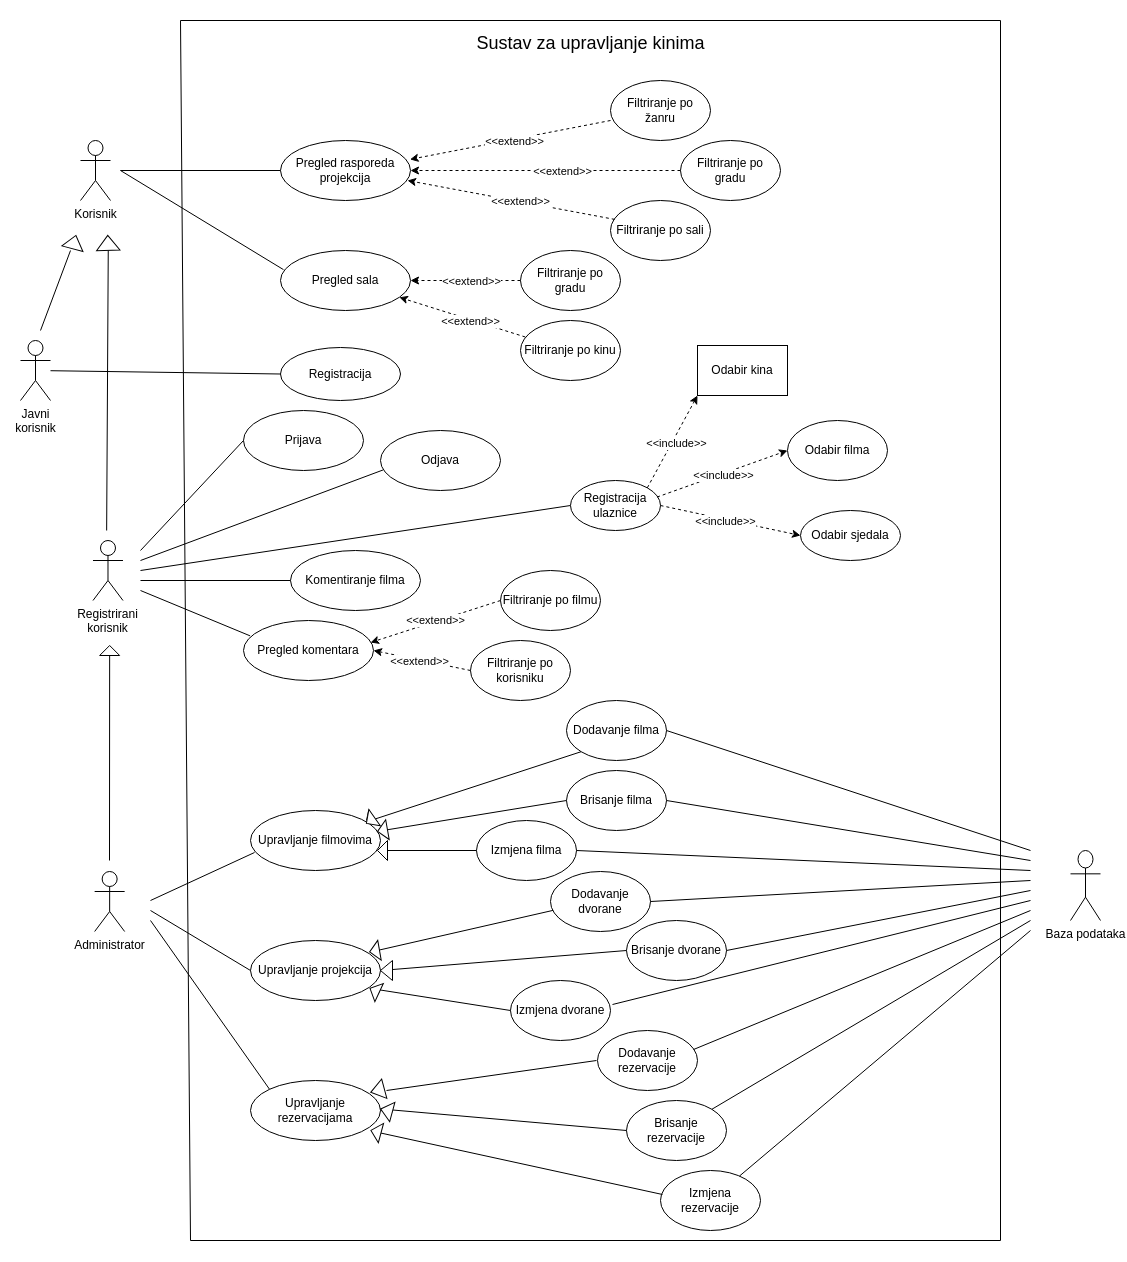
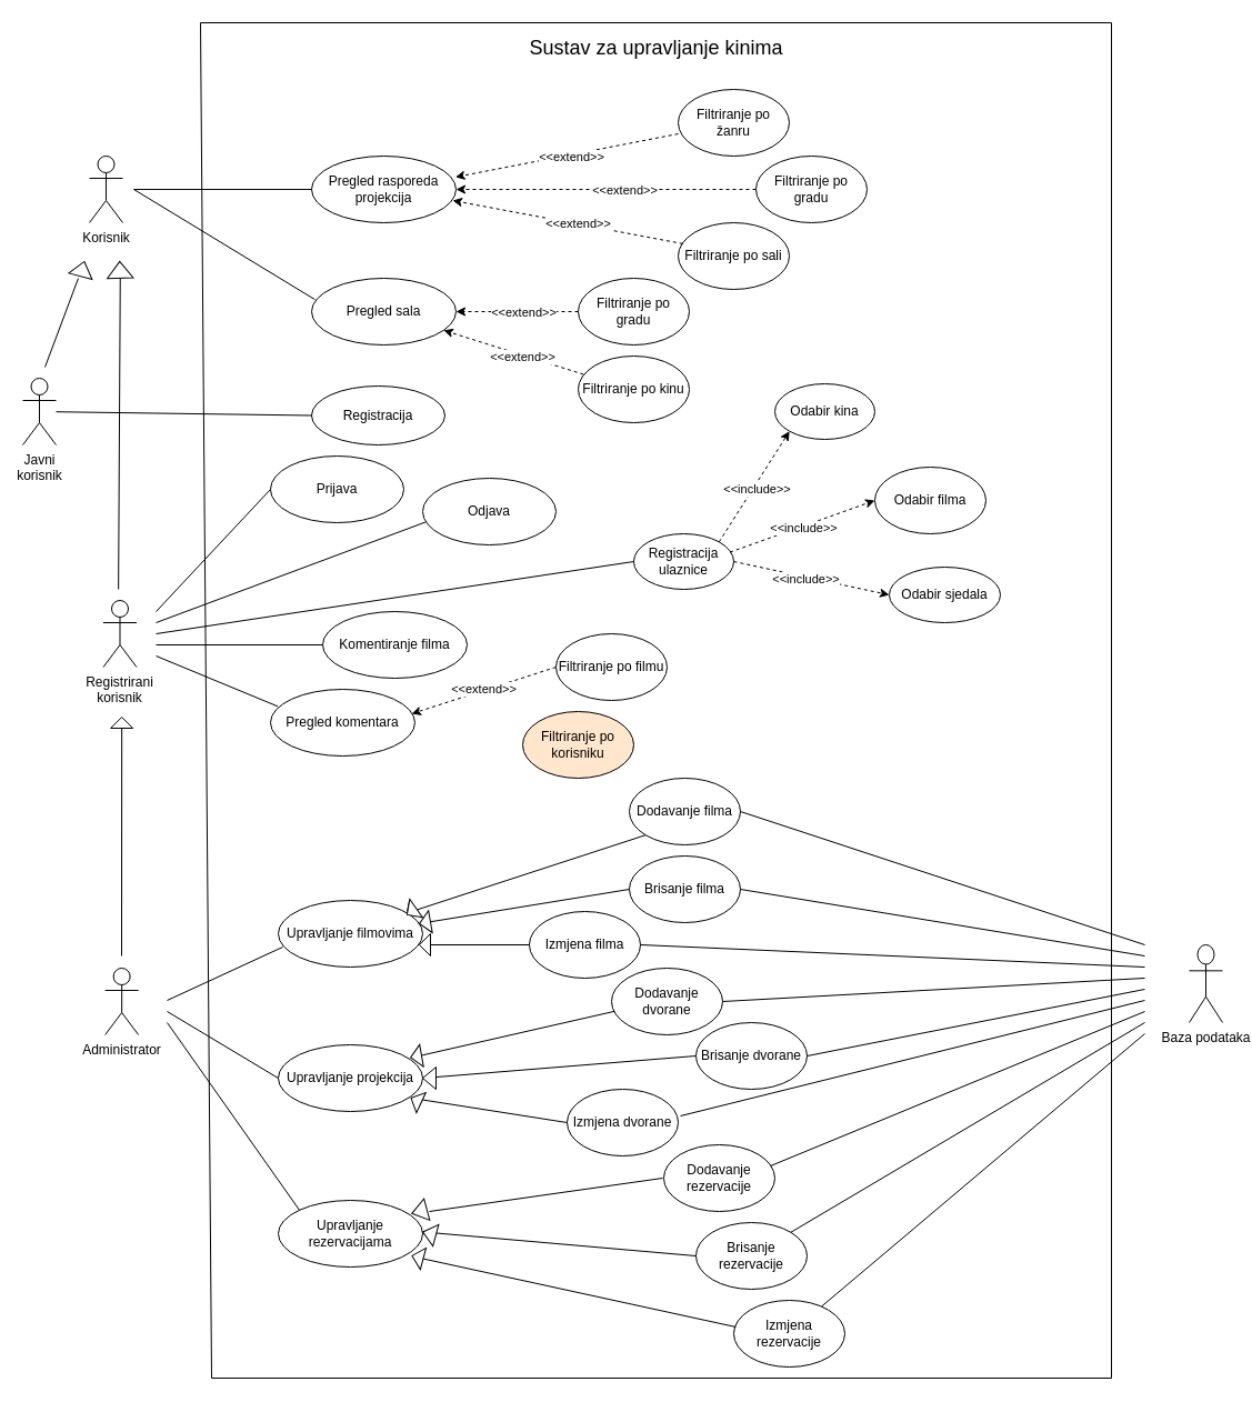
- <mxCell id="96" value="Odabir kina" style="whiteSpace=wrap;html=1;rounded=0;" parent="1" vertex="1"><mxGeometry x="697" y="345" width="90" height="50" as="geometry" /></mxCell>
+ <mxCell id="96" value="Odabir kina" style="ellipse;whiteSpace=wrap;html=1;" parent="1" vertex="1"><mxGeometry x="697" y="345" width="90" height="50" as="geometry" /></mxCell>
- <mxCell id="43" value="" style="html=1;labelBackgroundColor=#ffffff;startArrow=none;startFill=0;startSize=6;endArrow=classic;endFill=1;endSize=6;jettySize=auto;orthogonalLoop=1;strokeWidth=1;dashed=1;fontSize=14;rounded=0;exitX=0;exitY=0.5;exitDx=0;exitDy=0;entryX=1;entryY=0.5;entryDx=0;entryDy=0;" parent="1" source="26" target="5" edge="1"><mxGeometry width="60" height="60" relative="1" as="geometry"><mxPoint x="697" y="410" as="sourcePoint" /><mxPoint x="417" y="452" as="targetPoint" /></mxGeometry></mxCell>
- <mxCell id="44" value="&amp;lt;&amp;lt;extend&amp;gt;&amp;gt;" style="edgeLabel;html=1;align=center;verticalAlign=middle;resizable=0;points=[];" parent="43" vertex="1" connectable="0"><mxGeometry x="-0.144" y="4" relative="1" as="geometry"><mxPoint x="-10" y="-5" as="offset" /></mxGeometry></mxCell>
- <mxCell id="26" value="Filtriranje po korisniku" style="ellipse;whiteSpace=wrap;html=1;" parent="1" vertex="1"><mxGeometry x="470" y="640" width="100" height="60" as="geometry" /></mxCell>
+ <mxCell id="26" value="Filtriranje po korisniku" style="ellipse;whiteSpace=wrap;html=1;fillColor=#ffe6cc;" parent="1" vertex="1"><mxGeometry x="470" y="640" width="100" height="60" as="geometry" /></mxCell>
